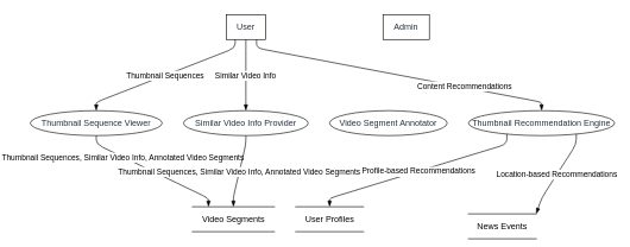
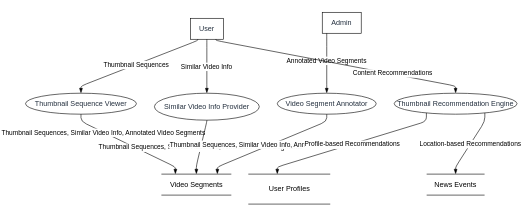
- <mxCell id="2" value="User" style="shape=rectangle;whiteSpace=wrap;html=1;fillColor=#ffffff;strokeColor=#000000;align=center;verticalAlign=middle;fontColor=#232F3E;" vertex="1" parent="1"><mxGeometry x="295" width="55" height="35" as="geometry" y="20" /></mxCell>
+ <mxCell id="2" value="User" style="shape=rectangle;whiteSpace=wrap;html=1;fillColor=#ffffff;strokeColor=#000000;align=center;verticalAlign=middle;fontColor=#232F3E;" vertex="1" parent="1"><mxGeometry x="295" y="30" width="55" height="35" as="geometry" /></mxCell>
+ <mxCell id="13" value="Annotated Video Segments" style="endArrow=blockThin;endFill=1;fontSize=11;orthogonal=1;noEdgeStyle=1;" edge="1" parent="1" source="3" target="6"><mxGeometry x="-0.1" relative="1" as="geometry"><Array as="points"><mxPoint x="522.5" y="67" /><mxPoint x="522.5" y="143" /></Array><mxPoint as="offset" /></mxGeometry></mxCell>
- <mxCell id="5" value="Similar Video Info Provider" style="shape=ellipse;perimeter=ellipsePerimeter;whiteSpace=wrap;html=1;fillColor=#ffffff;strokeColor=#000000;align=center;verticalAlign=middle;fontColor=#232F3E;" vertex="1" parent="1"><mxGeometry x="235" y="155" width="175" height="35" as="geometry" /></mxCell>
+ <mxCell id="5" value="Similar Video Info Provider" style="shape=ellipse;perimeter=ellipsePerimeter;whiteSpace=wrap;html=1;fillColor=#ffffff;strokeColor=#000000;align=center;verticalAlign=middle;fontColor=#232F3E;" vertex="1" parent="1"><mxGeometry x="235" y="155" width="175" height="45" as="geometry" /></mxCell>
+ <mxCell id="17" value="Thumbnail Sequences, Similar Video Info, Annotated Video Segments" style="endArrow=blockThin;endFill=1;fontSize=11;orthogonal=1;noEdgeStyle=1;" edge="1" parent="1" source="6" target="8"><mxGeometry relative="1" as="geometry"><Array as="points"><mxPoint x="522.5" y="202" /><mxPoint x="340" y="278" /></Array></mxGeometry></mxCell>
- <mxCell id="9" value="User Profiles" style="html=1;dashed=0;whiteSpace=wrap;shape=partialRectangle;right=0;left=0;" vertex="1" parent="1"><mxGeometry x="392.5" y="290" width="95" height="35" as="geometry" /></mxCell>
+ <mxCell id="9" value="User Profiles" style="html=1;dashed=0;whiteSpace=wrap;shape=partialRectangle;right=0;left=0;" vertex="1" parent="1"><mxGeometry x="392.5" y="290" width="135" height="50" as="geometry" /></mxCell>
- <mxCell id="10" value="News Events" style="html=1;dashed=0;whiteSpace=wrap;shape=partialRectangle;right=0;left=0;" vertex="1" parent="1"><mxGeometry x="635" y="300" width="95" height="35" as="geometry" /></mxCell>
+ <mxCell id="10" value="News Events" style="html=1;dashed=0;whiteSpace=wrap;shape=partialRectangle;right=0;left=0;" vertex="1" parent="1"><mxGeometry x="690" y="290" width="95" height="35" as="geometry" /></mxCell>
